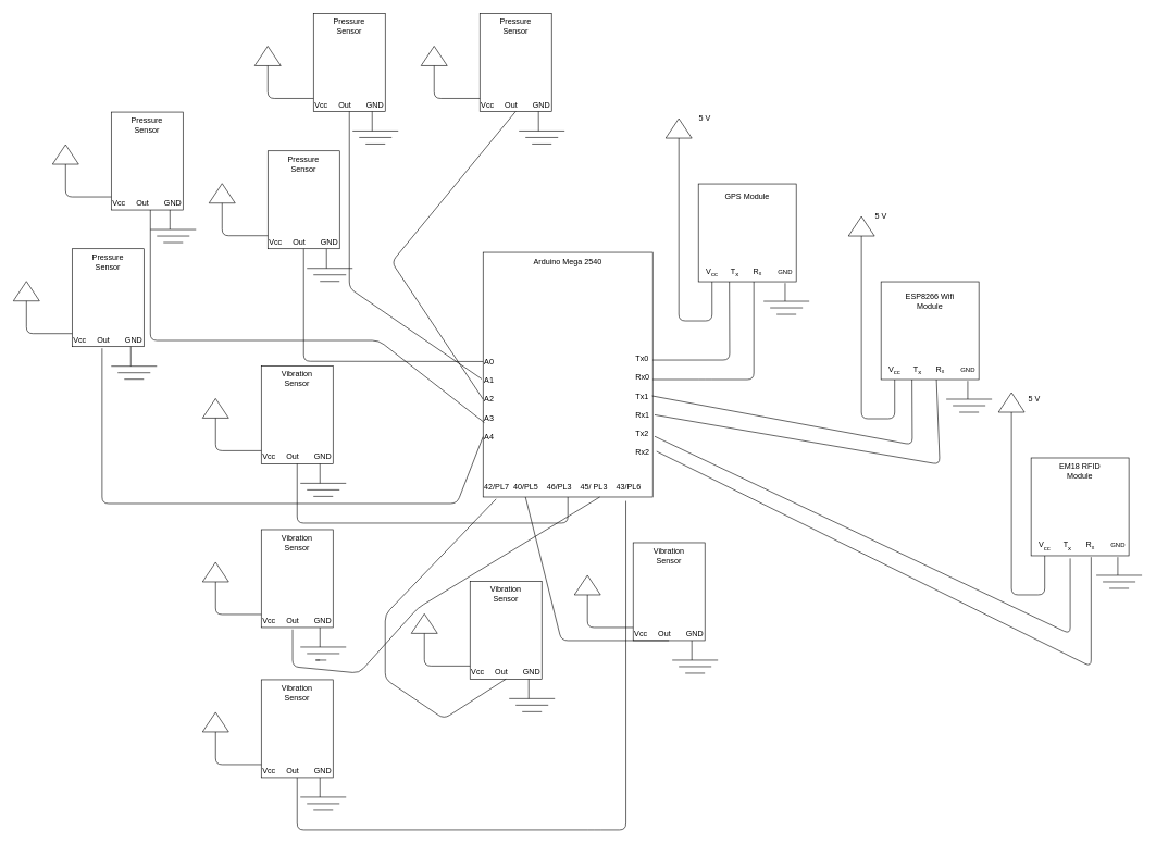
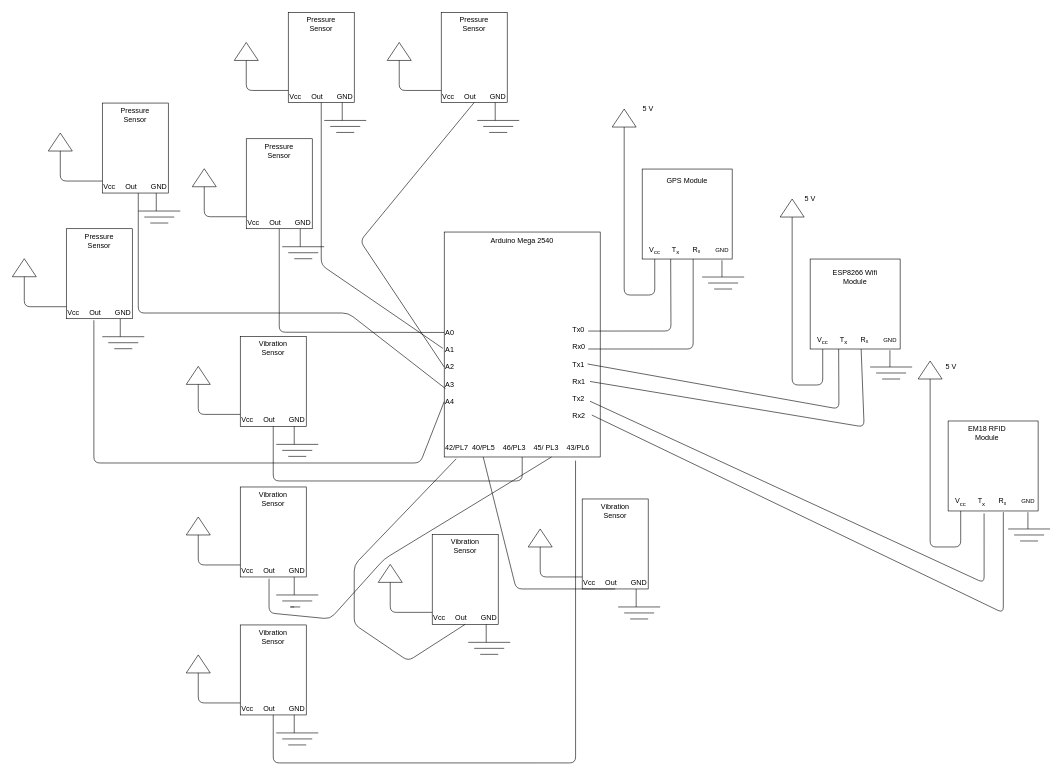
- <mxCell id="31" value="Tx0&lt;br&gt;&lt;br&gt;Rx0&lt;br&gt;&lt;br&gt;Tx1&lt;br&gt;&lt;br&gt;Rx1&lt;br&gt;&lt;br&gt;Tx2&lt;br&gt;&lt;br&gt;Rx2" style="text;html=1;strokeColor=none;fillColor=none;align=left;verticalAlign=middle;whiteSpace=wrap;rounded=0;" vertex="1" parent="1"><mxGeometry x="972" y="541" width="28" height="160" as="geometry" /></mxCell>
+ <mxCell id="31" value="Tx0&lt;br&gt;&lt;br&gt;Rx0&lt;br&gt;&lt;br&gt;Tx1&lt;br&gt;&lt;br&gt;Rx1&lt;br&gt;&lt;br&gt;Tx2&lt;br&gt;&lt;br&gt;Rx2" style="text;html=1;strokeColor=none;fillColor=none;align=left;verticalAlign=middle;whiteSpace=wrap;rounded=0;" vertex="1" parent="1"><mxGeometry x="952" y="541" width="28" height="160" as="geometry" /></mxCell>
- <mxCell id="23" value="EM18 RFID Module" style="text;html=1;strokeColor=none;fillColor=none;align=center;verticalAlign=middle;whiteSpace=wrap;rounded=0;" vertex="1" parent="1"><mxGeometry x="1610" y="711" width="90" height="20" as="geometry" /></mxCell>
+ <mxCell id="23" value="EM18 RFID Module" style="text;html=1;strokeColor=none;fillColor=none;align=center;verticalAlign=middle;whiteSpace=wrap;rounded=0;" vertex="1" parent="1"><mxGeometry x="1600" y="711" width="90" height="20" as="geometry" /></mxCell>
